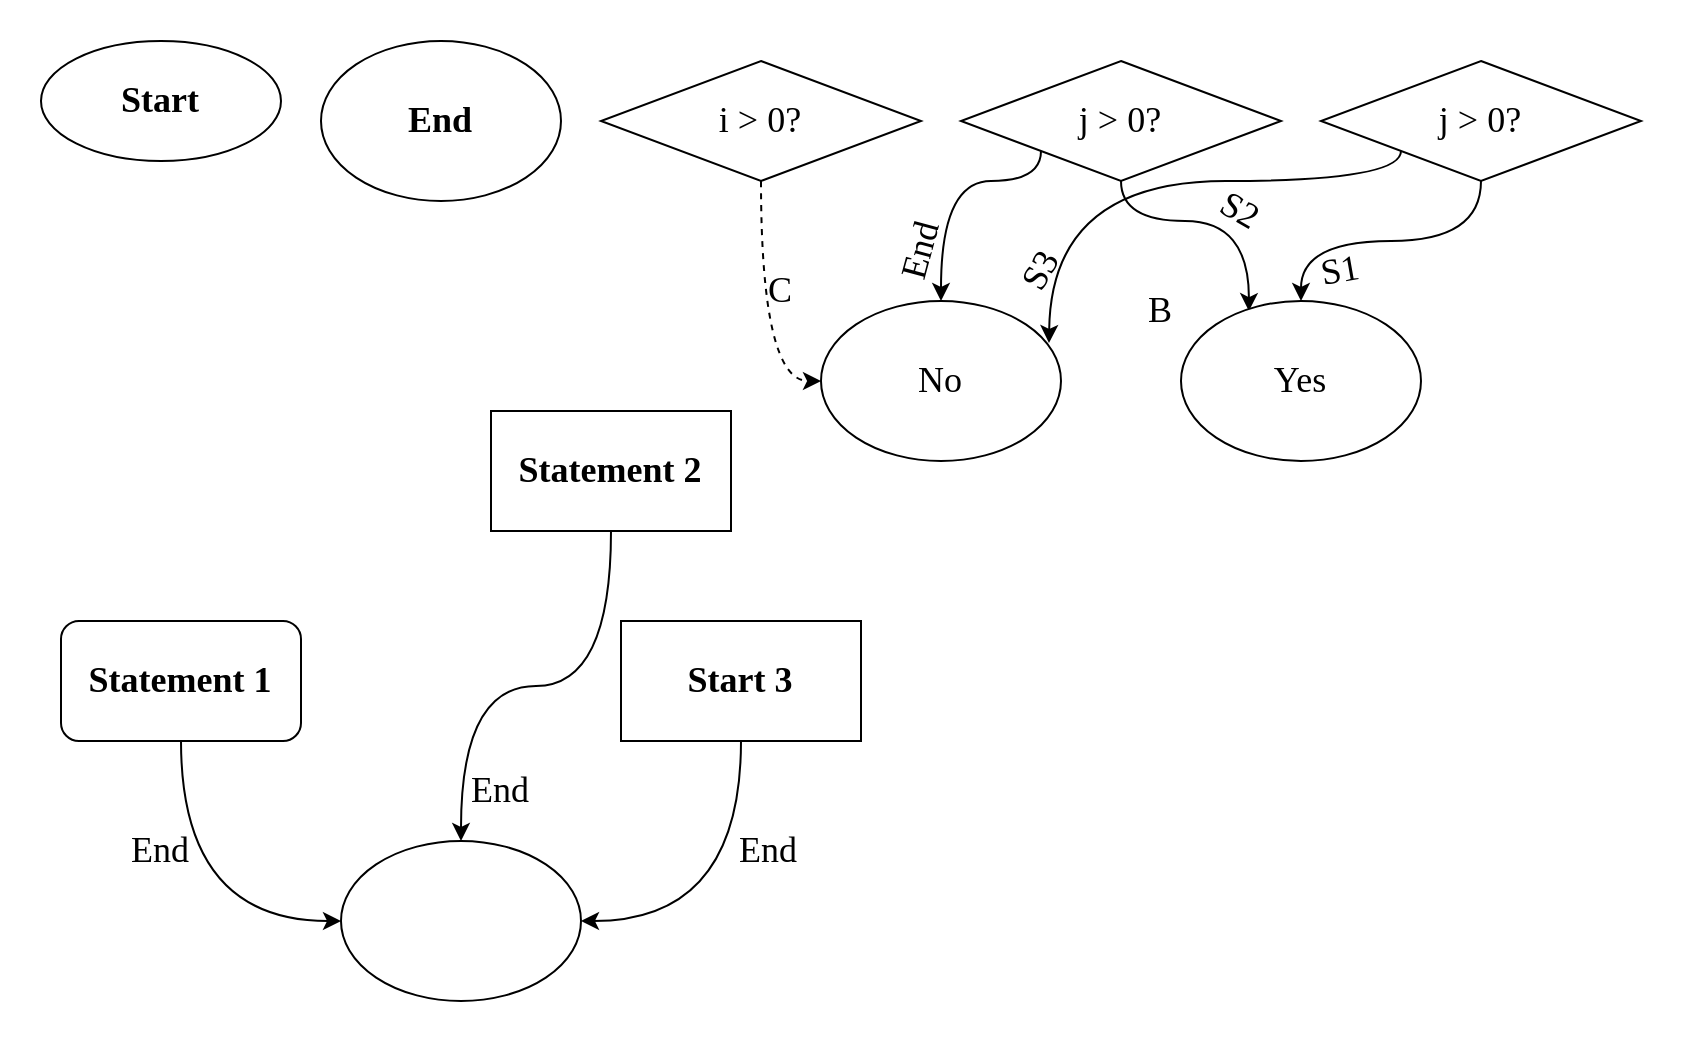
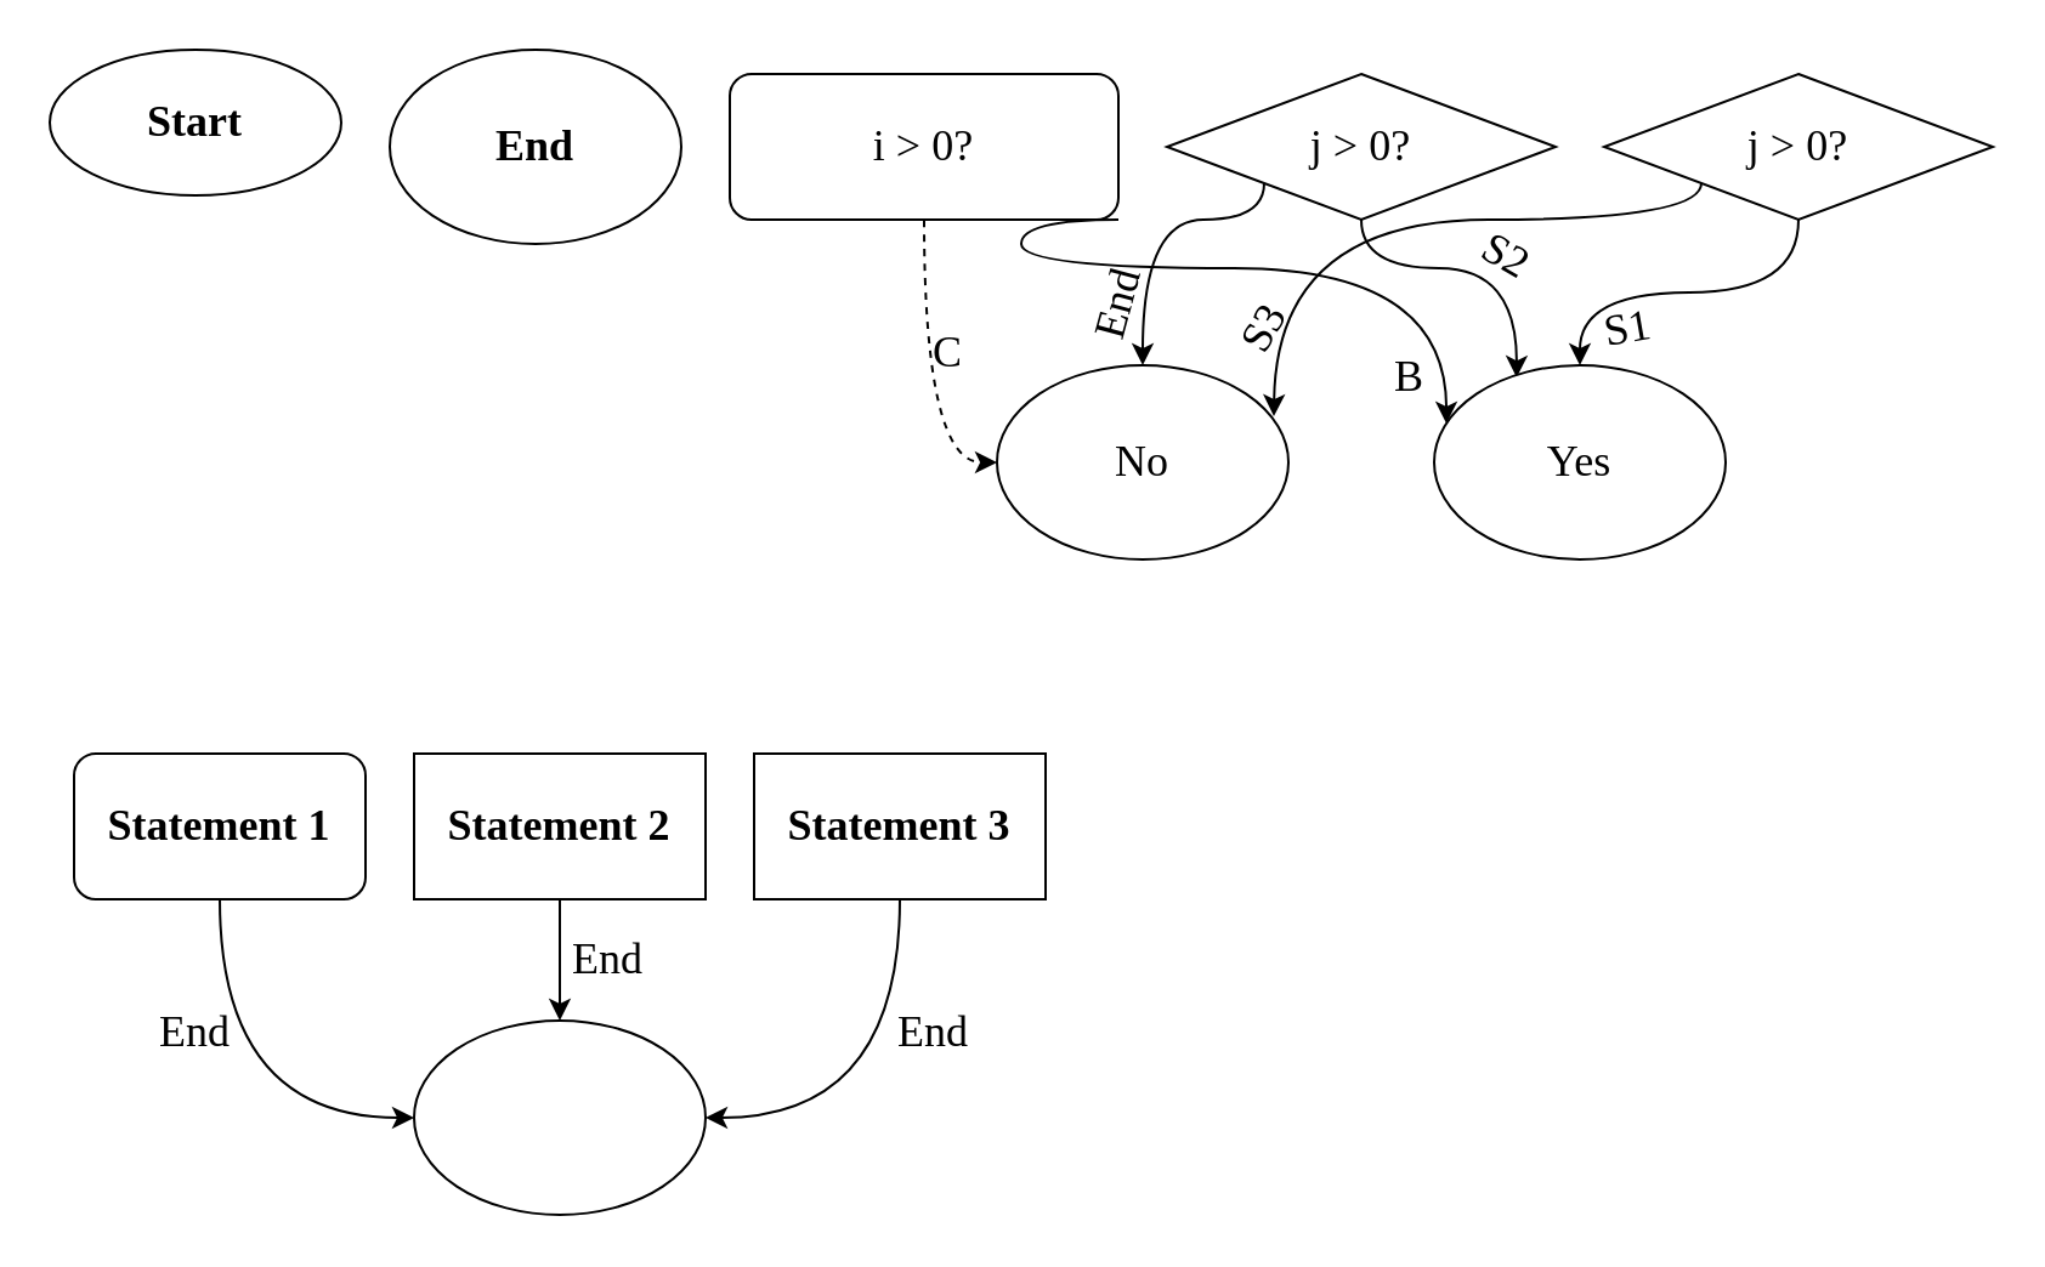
- <mxCell id="5" value="&lt;font style=&quot;font-size: 18px;&quot; face=&quot;Times New Roman&quot;&gt;i &amp;gt; 0?&lt;/font&gt;" style="rhombus;whiteSpace=wrap;html=1;" vertex="1" parent="1"><mxGeometry x="300" y="30" width="160" height="60" as="geometry" /></mxCell>
+ <mxCell id="5" value="&lt;font style=&quot;font-size: 18px;&quot; face=&quot;Times New Roman&quot;&gt;i &amp;gt; 0?&lt;/font&gt;" style="whiteSpace=wrap;html=1;rounded=1;" vertex="1" parent="1"><mxGeometry x="300" y="30" width="160" height="60" as="geometry" /></mxCell>
+ <mxCell id="13" style="edgeStyle=orthogonalEdgeStyle;rounded=0;orthogonalLoop=1;jettySize=auto;html=1;exitX=1;exitY=1;exitDx=0;exitDy=0;entryX=0.042;entryY=0.3;entryDx=0;entryDy=0;entryPerimeter=0;curved=1;" edge="1" parent="1" source="5" target="12"><mxGeometry relative="1" as="geometry"><Array as="points"><mxPoint x="420" y="110" /><mxPoint x="595" y="110" /></Array></mxGeometry></mxCell>
- <mxCell id="26" value="&lt;font face=&quot;Times New Roman&quot; style=&quot;font-size: 18px;&quot;&gt;&lt;b&gt;Statement 2&lt;/b&gt;&lt;/font&gt;" style="rounded=0;whiteSpace=wrap;html=1;" vertex="1" parent="1"><mxGeometry x="245" y="205" width="120" height="60" as="geometry" /></mxCell>
+ <mxCell id="26" value="&lt;font face=&quot;Times New Roman&quot; style=&quot;font-size: 18px;&quot;&gt;&lt;b&gt;Statement 2&lt;/b&gt;&lt;/font&gt;" style="rounded=0;whiteSpace=wrap;html=1;" vertex="1" parent="1"><mxGeometry x="170" y="310" width="120" height="60" as="geometry" /></mxCell>
- <mxCell id="24" value="&lt;font style=&quot;font-size: 18px;&quot; face=&quot;Times New Roman&quot;&gt;&lt;b&gt;Start 3&lt;/b&gt;&lt;/font&gt;" style="rounded=0;whiteSpace=wrap;html=1;" vertex="1" parent="1"><mxGeometry x="310" y="310" width="120" height="60" as="geometry" /></mxCell>
+ <mxCell id="24" value="&lt;font style=&quot;font-size: 18px;&quot; face=&quot;Times New Roman&quot;&gt;&lt;b&gt;Statement 3&lt;/b&gt;&lt;/font&gt;" style="rounded=0;whiteSpace=wrap;html=1;" vertex="1" parent="1"><mxGeometry x="310" y="310" width="120" height="60" as="geometry" /></mxCell>
